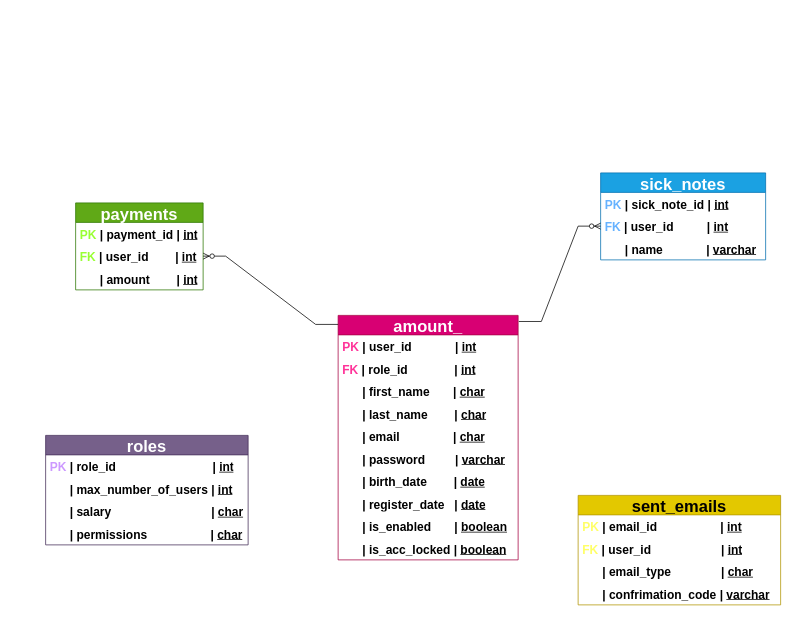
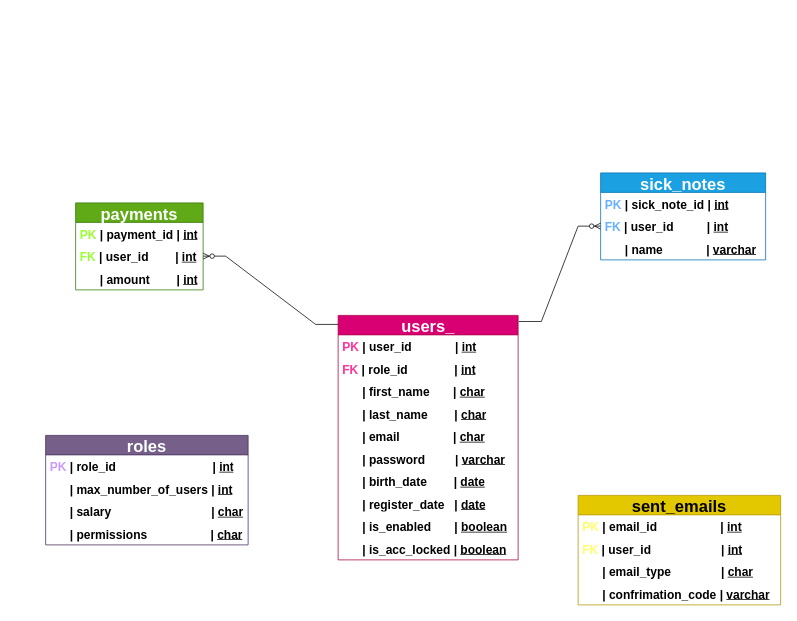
- <mxCell id="2" value="amount_" style="swimlane;fontStyle=1;childLayout=stackLayout;horizontal=1;startSize=26;horizontalStack=0;resizeParent=1;resizeParentMax=0;resizeLast=0;collapsible=1;marginBottom=0;align=center;fontSize=22;fillColor=#d80073;fontColor=#ffffff;strokeColor=#A50040;" parent="1" vertex="1"><mxGeometry x="450" y="420" width="240" height="326" as="geometry" /></mxCell>
+ <mxCell id="2" value="users_" style="swimlane;fontStyle=1;childLayout=stackLayout;horizontal=1;startSize=26;horizontalStack=0;resizeParent=1;resizeParentMax=0;resizeLast=0;collapsible=1;marginBottom=0;align=center;fontSize=22;fillColor=#d80073;fontColor=#ffffff;strokeColor=#A50040;" parent="1" vertex="1"><mxGeometry x="450" y="420" width="240" height="326" as="geometry" /></mxCell>
